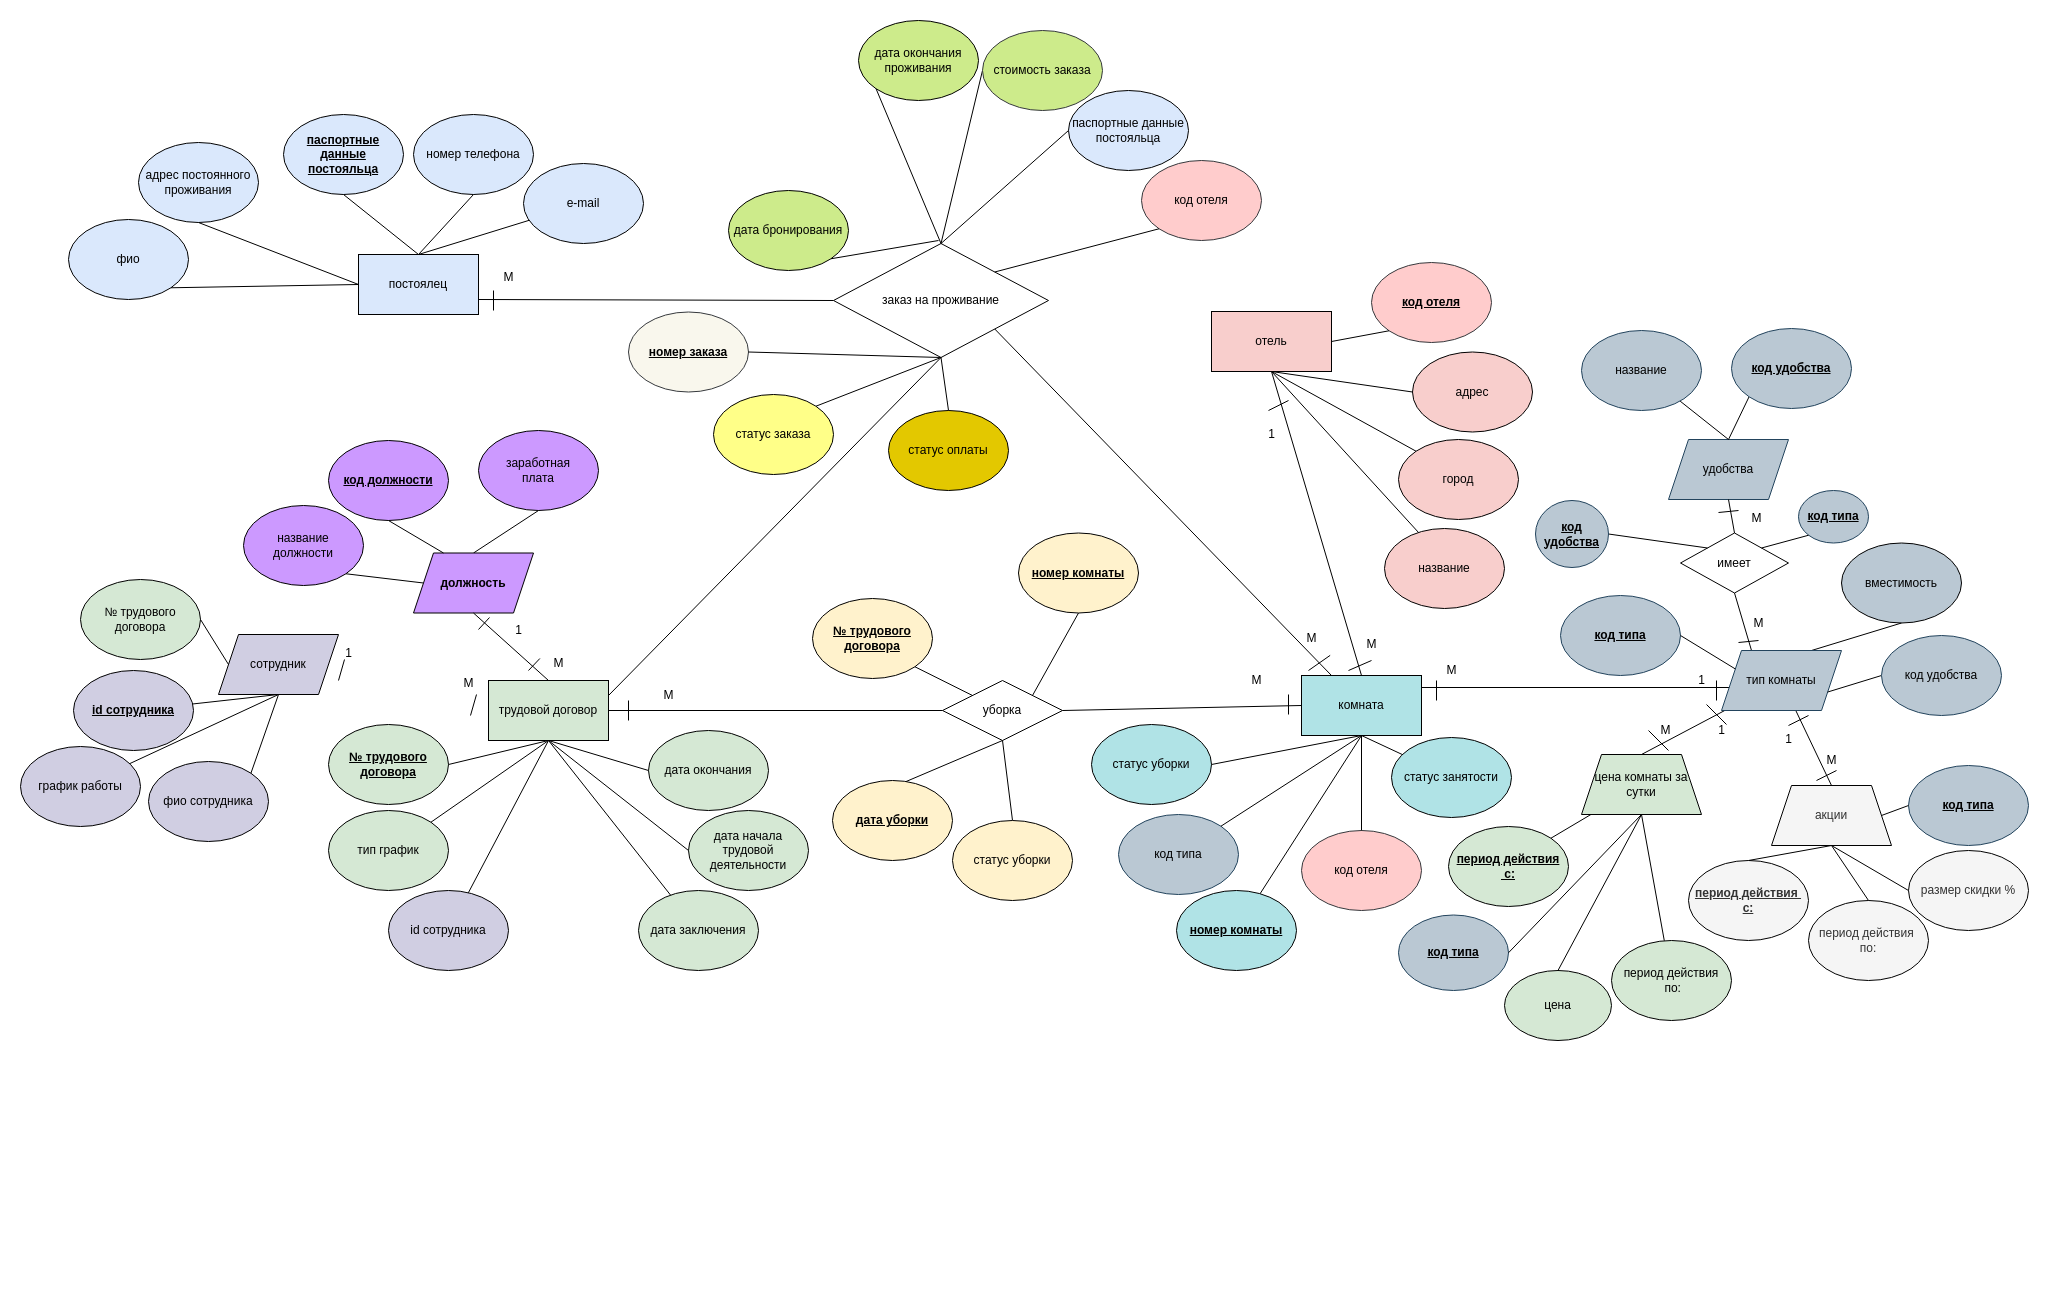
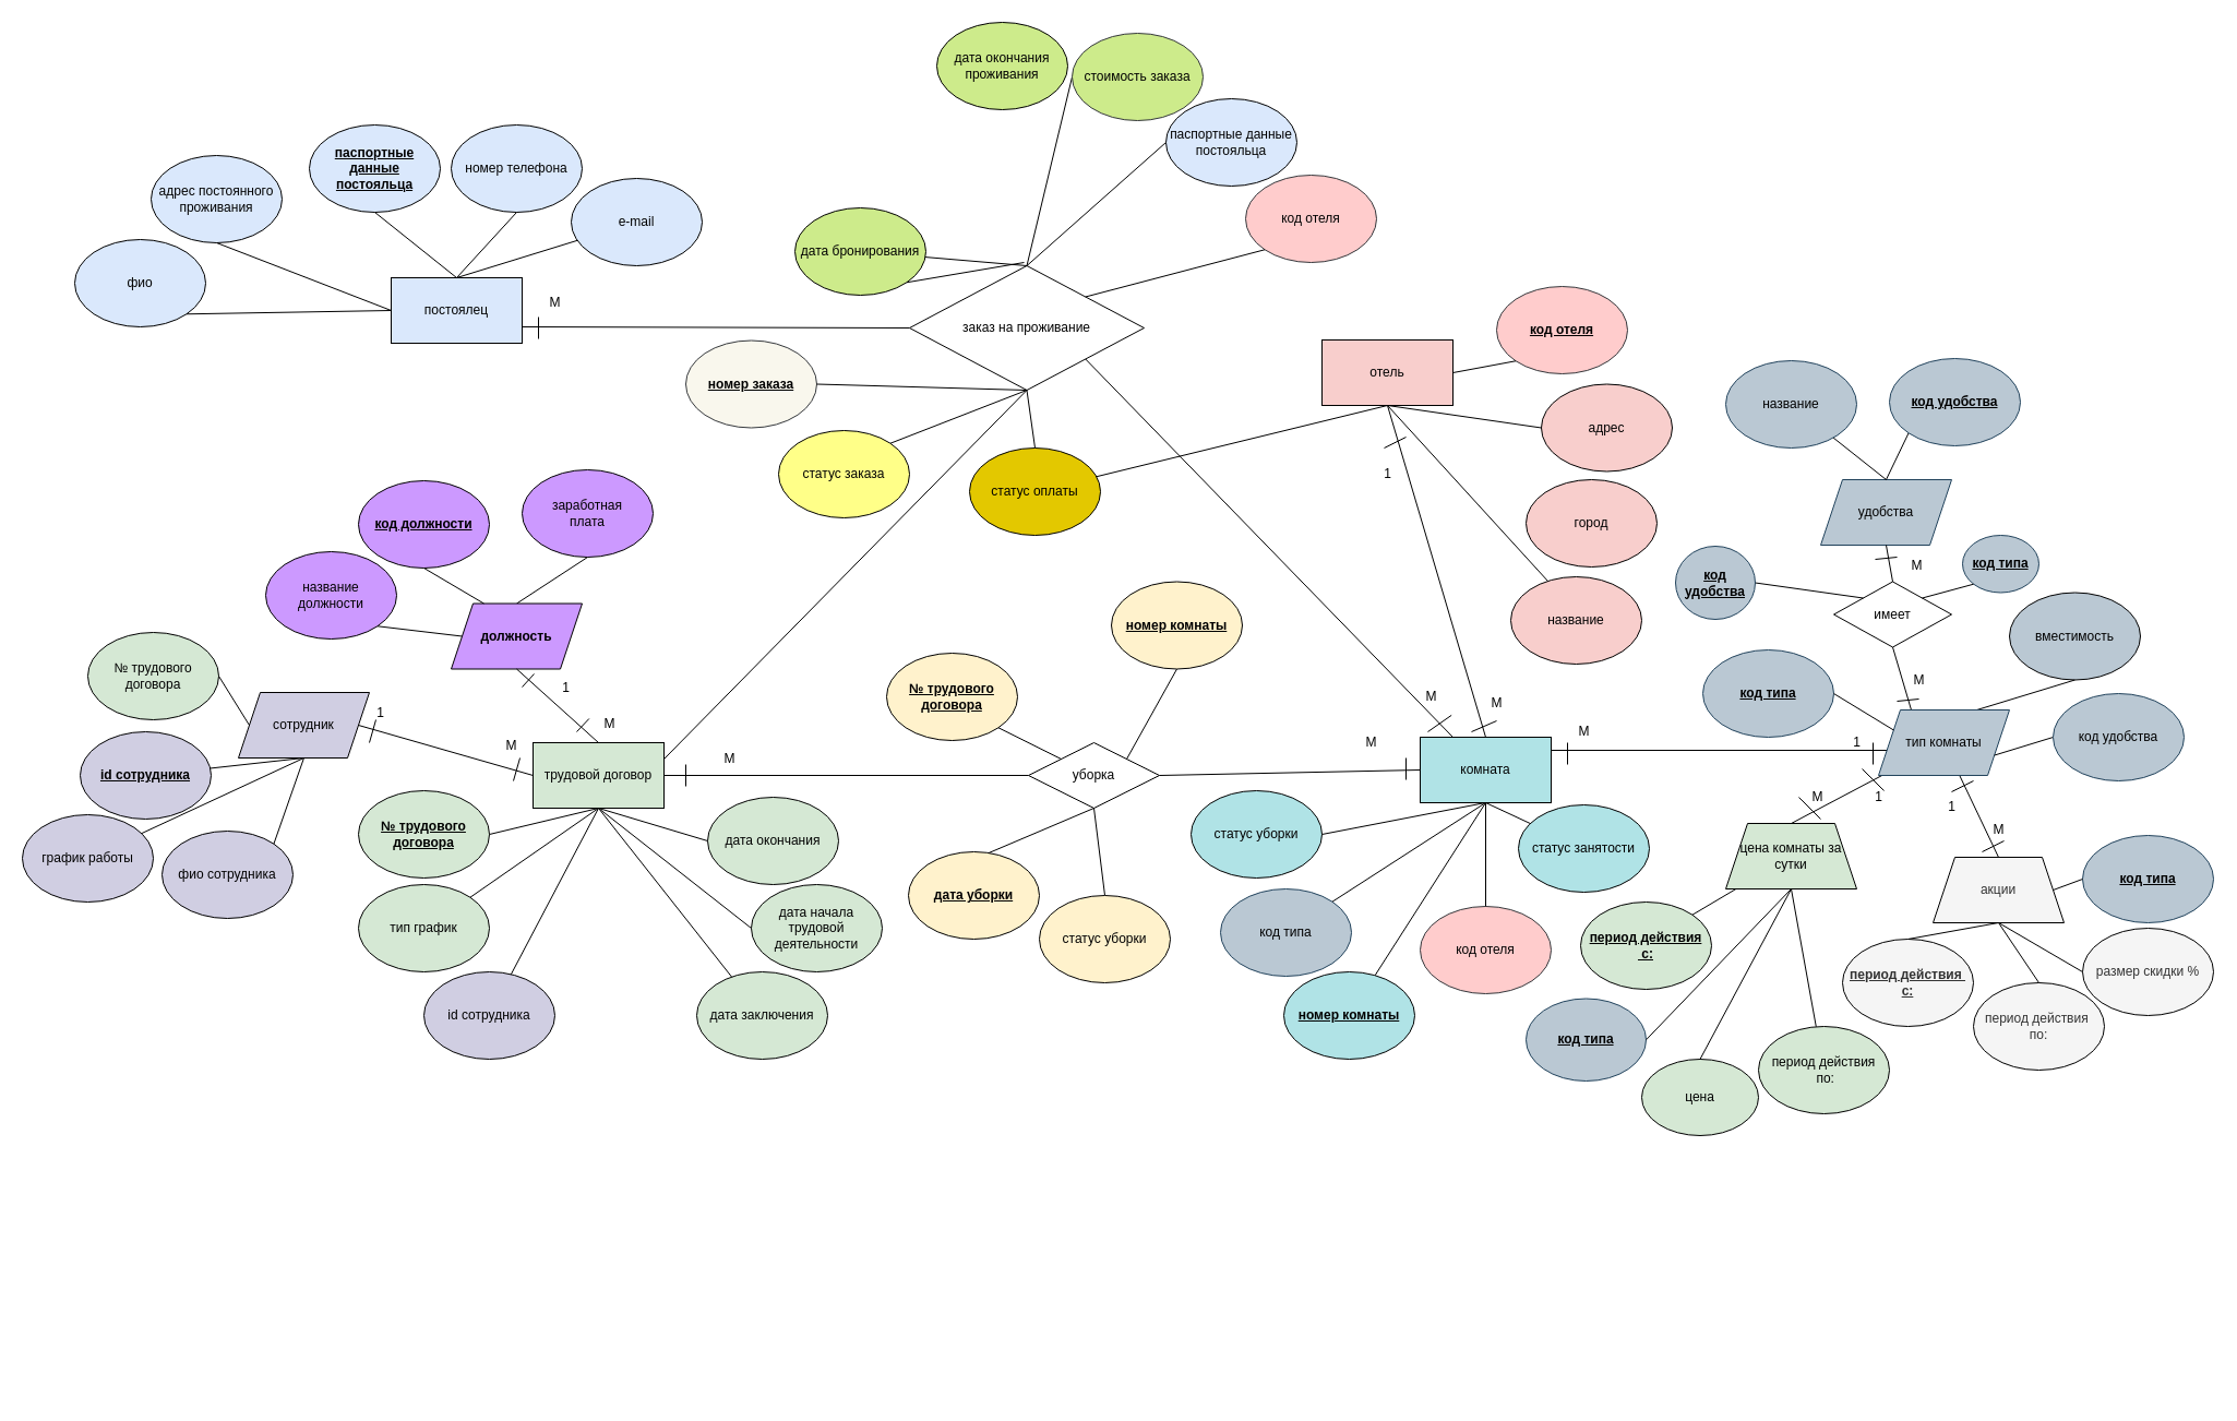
- <mxCell id="38" value="" style="endArrow=none;html=1;rounded=0;entryX=0;entryY=1;entryDx=0;entryDy=0;fillColor=#cdeb8b;strokeColor=#000000;exitX=0.5;exitY=0;exitDx=0;exitDy=0;" parent="1" source="31" target="37" edge="1"><mxGeometry width="50" height="50" relative="1" as="geometry"><mxPoint x="872" y="173" as="sourcePoint" /><mxPoint x="823" y="264" as="targetPoint" /></mxGeometry></mxCell>
+ <mxCell id="38" value="" style="endArrow=none;html=1;rounded=0;fillColor=#cdeb8b;strokeColor=#000000;exitX=0.5;exitY=0;exitDx=0;exitDy=0;" parent="1" source="31" target="66" edge="1"><mxGeometry width="50" height="50" relative="1" as="geometry"><mxPoint x="872" y="173" as="sourcePoint" /><mxPoint x="823" y="264" as="targetPoint" /></mxGeometry></mxCell>
- <mxCell id="47" value="" style="endArrow=none;html=1;rounded=0;exitX=0.5;exitY=1;exitDx=0;exitDy=0;entryX=0;entryY=0;entryDx=0;entryDy=0;fillColor=#f8cecc;strokeColor=#000000;" parent="1" source="42" target="43" edge="1"><mxGeometry width="50" height="50" relative="1" as="geometry"><mxPoint x="1101" y="545" as="sourcePoint" /><mxPoint x="1151" y="495" as="targetPoint" /></mxGeometry></mxCell>
+ <mxCell id="47" value="" style="endArrow=none;html=1;rounded=0;exitX=0.5;exitY=1;exitDx=0;exitDy=0;fillColor=#f8cecc;strokeColor=#000000;" parent="1" source="42" target="71" edge="1"><mxGeometry width="50" height="50" relative="1" as="geometry"><mxPoint x="1101" y="545" as="sourcePoint" /><mxPoint x="1151" y="495" as="targetPoint" /></mxGeometry></mxCell>
+ <mxCell id="91" value="" style="endArrow=none;html=1;rounded=0;exitX=1;exitY=0.5;exitDx=0;exitDy=0;entryX=0;entryY=0.5;entryDx=0;entryDy=0;strokeColor=#000000;" parent="1" source="88" target="15" edge="1"><mxGeometry width="50" height="50" relative="1" as="geometry"><mxPoint x="1111" y="940" as="sourcePoint" /><mxPoint x="1161" y="890" as="targetPoint" /></mxGeometry></mxCell>
